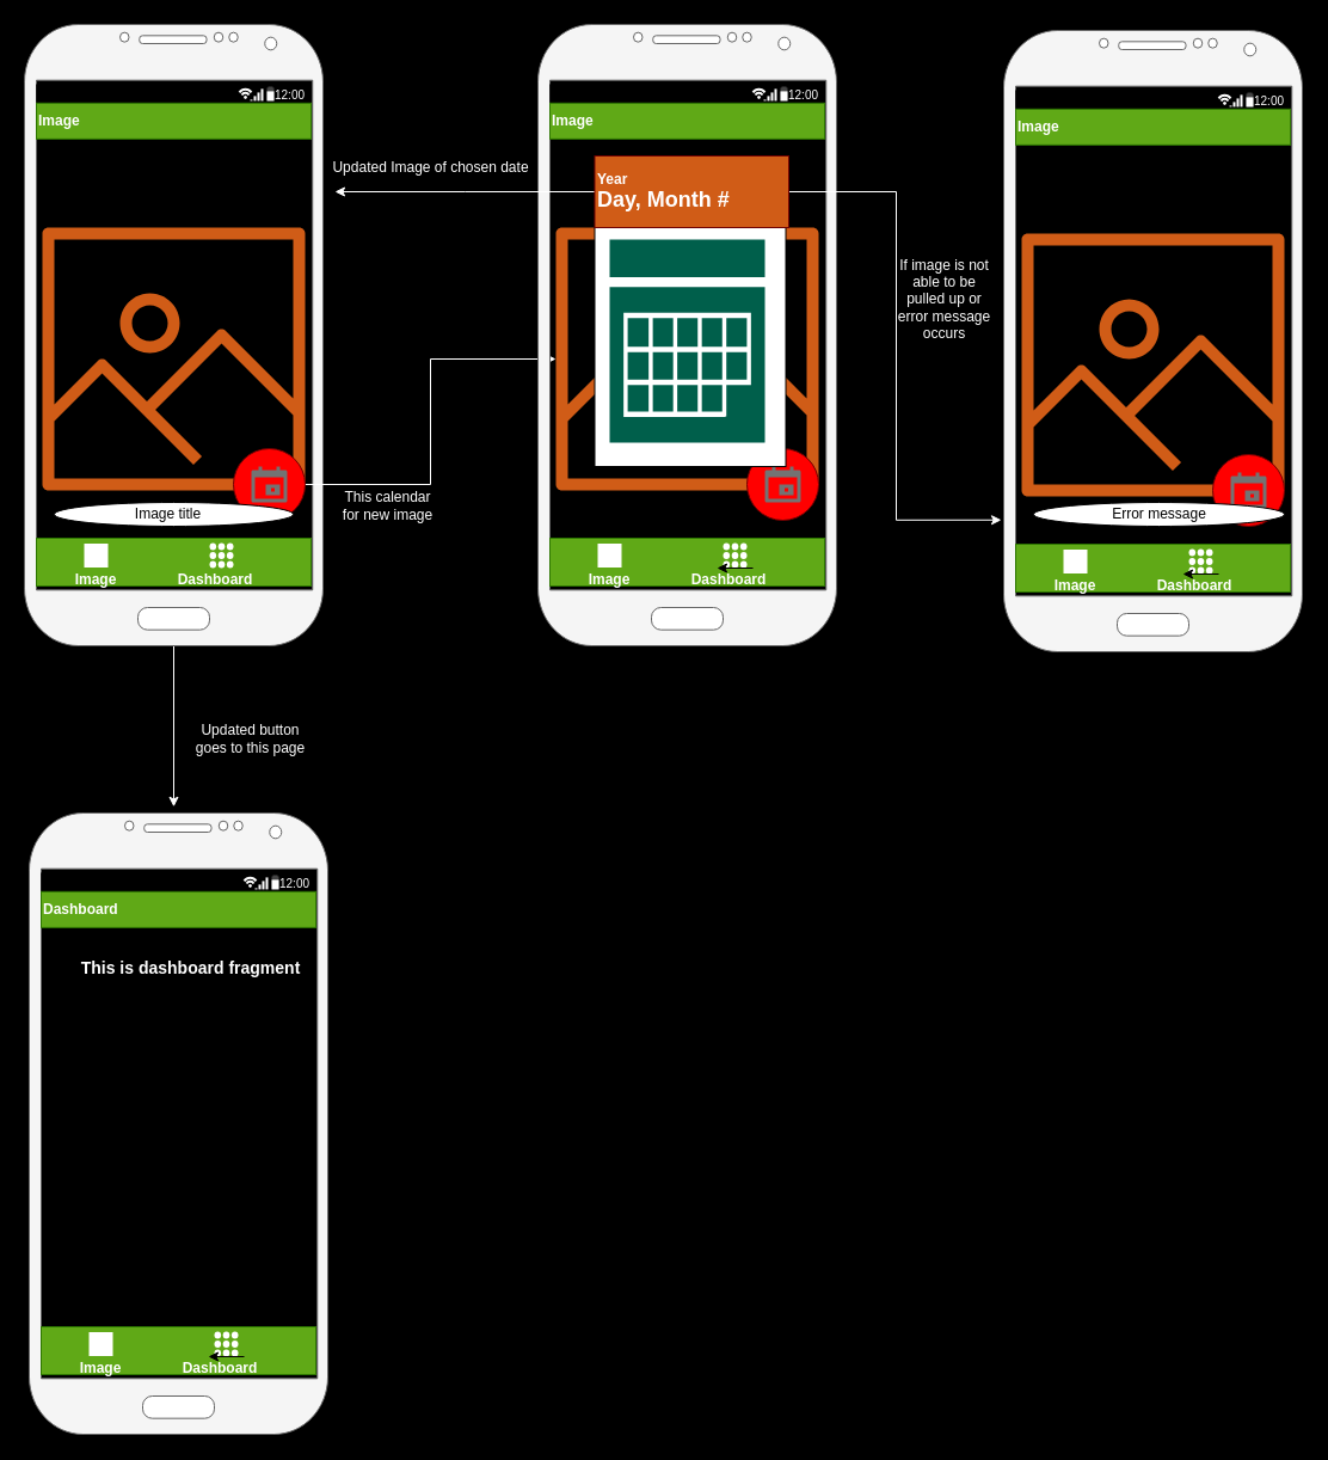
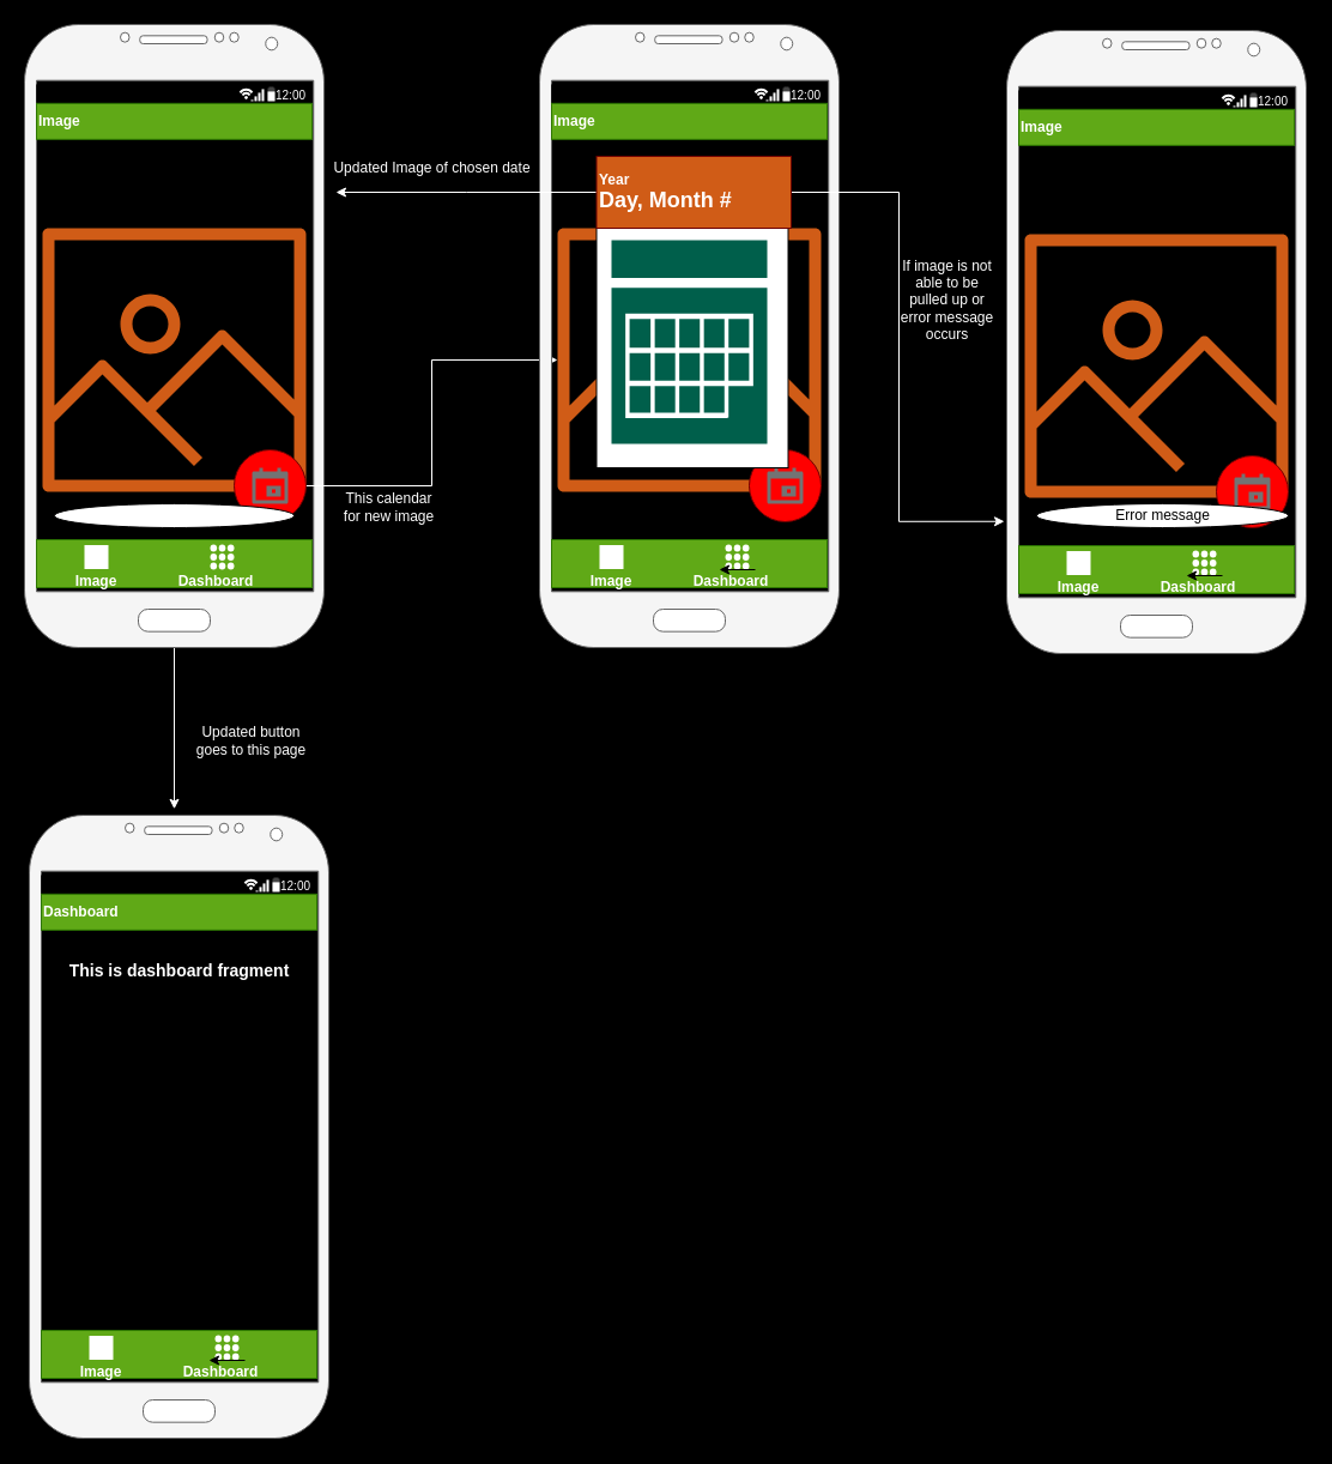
- <mxCell id="47" value="Image title" style="text;html=1;align=center;verticalAlign=middle;resizable=0;points=[];autosize=1;fontColor=#000000;" parent="1" vertex="1"><mxGeometry x="105" y="420" width="70" height="20" as="geometry" /></mxCell>
- <mxCell id="60" value="&lt;b style=&quot;font-size: 14px&quot;&gt;This is dashboard fragment&lt;/b&gt;" style="text;html=1;align=center;verticalAlign=middle;resizable=0;points=[];autosize=1;fontColor=#FFFFFF;" parent="1" vertex="1"><mxGeometry x="54" y="800" width="210" height="20" as="geometry" /></mxCell>
+ <mxCell id="60" value="&lt;b style=&quot;font-size: 14px&quot;&gt;This is dashboard fragment&lt;/b&gt;" style="text;html=1;align=center;verticalAlign=middle;resizable=0;points=[];autosize=1;fontColor=#FFFFFF;" parent="1" vertex="1"><mxGeometry x="44" y="800" width="210" height="20" as="geometry" /></mxCell>
